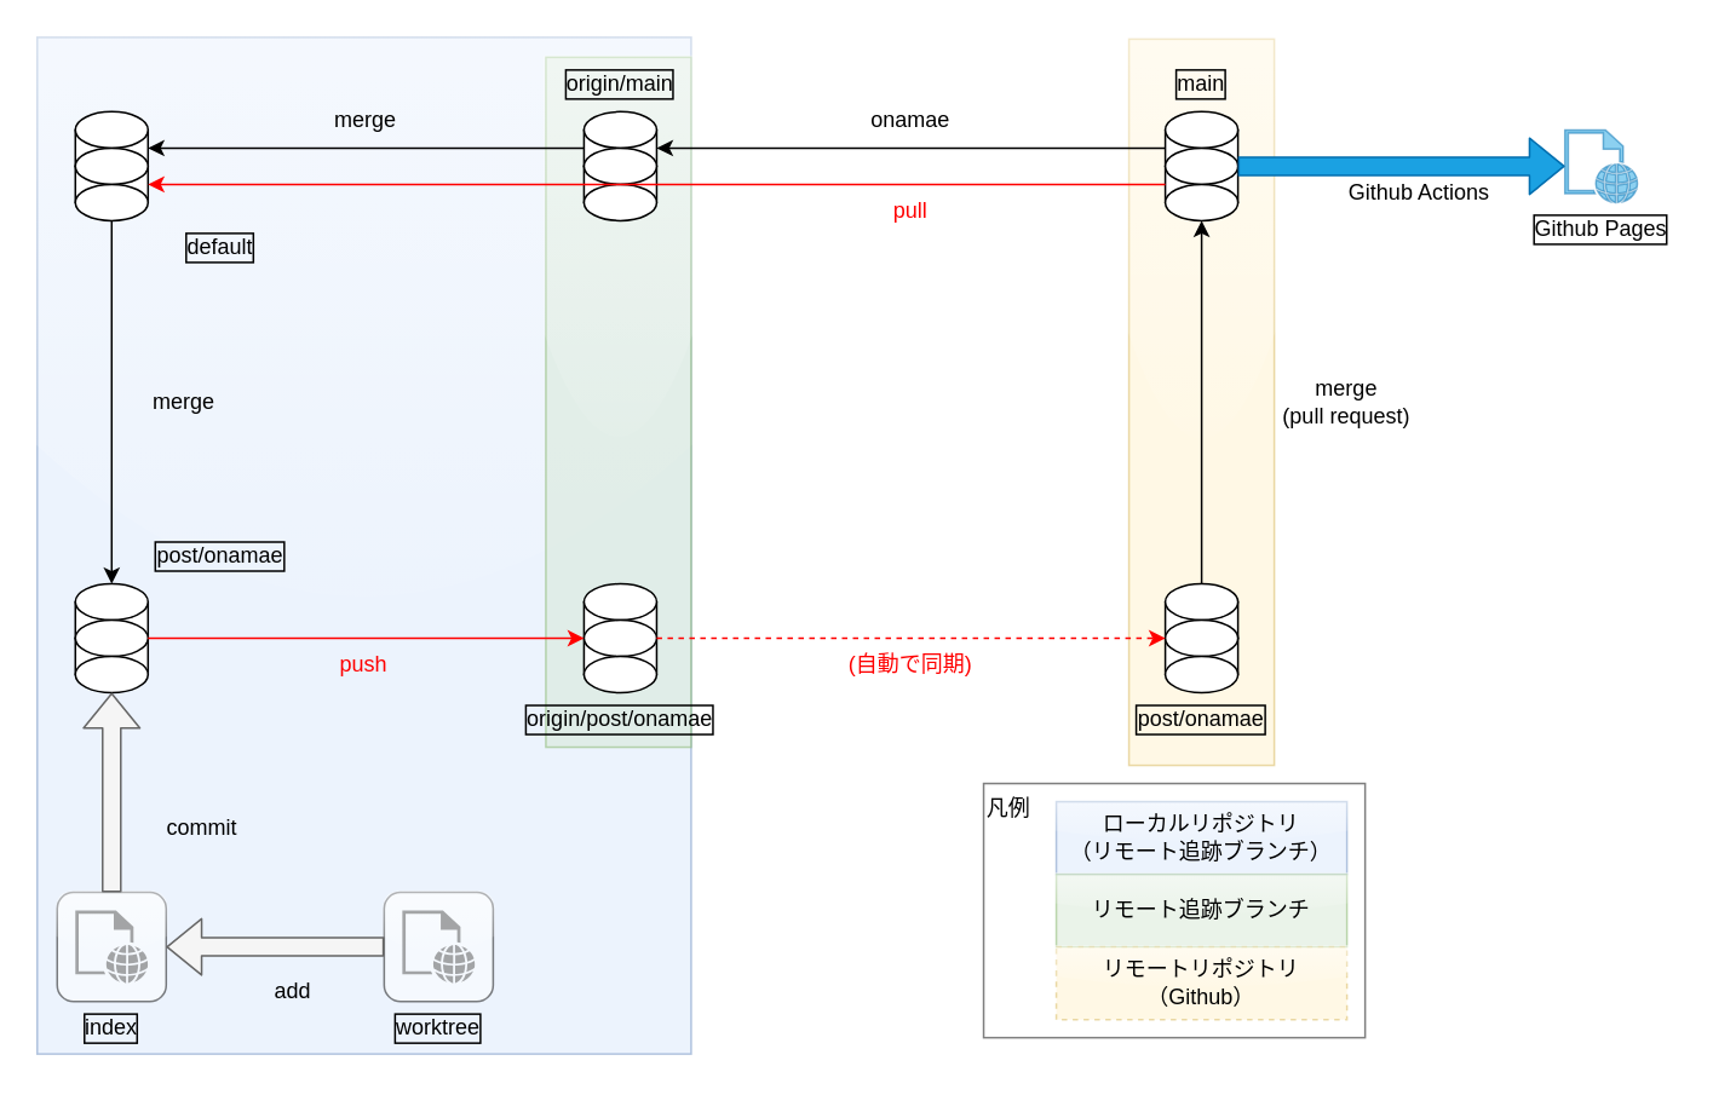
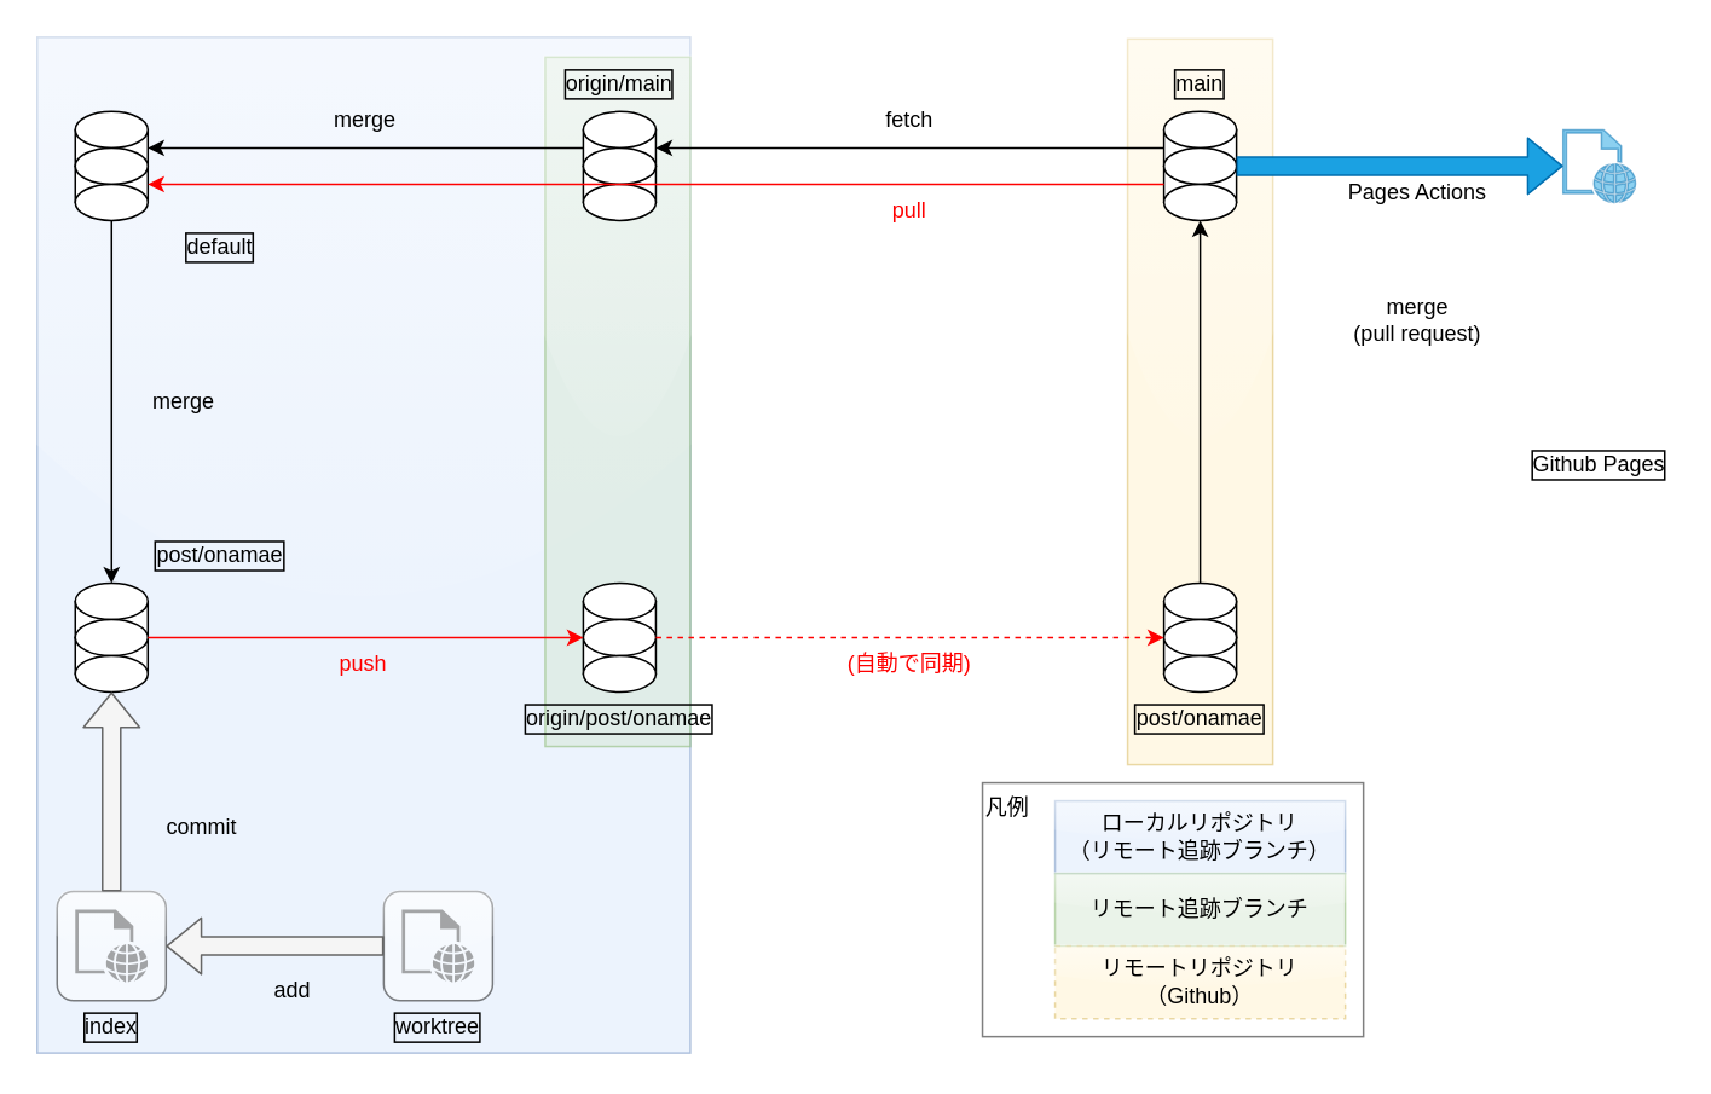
- <mxCell id="47" value="onamae" style="text;html=1;strokeColor=none;fillColor=none;align=center;verticalAlign=middle;whiteSpace=wrap;rounded=0;fillStyle=solid;opacity=50;" parent="1" vertex="1"><mxGeometry x="461" y="51" width="80" height="30" as="geometry" /></mxCell>
+ <mxCell id="47" value="fetch" style="text;html=1;strokeColor=none;fillColor=none;align=center;verticalAlign=middle;whiteSpace=wrap;rounded=0;fillStyle=solid;opacity=50;" parent="1" vertex="1"><mxGeometry x="461" y="51" width="80" height="30" as="geometry" /></mxCell>
- <mxCell id="67" value="Github Actions" style="text;html=1;strokeColor=none;fillColor=none;align=center;verticalAlign=middle;whiteSpace=wrap;rounded=0;fillStyle=solid;opacity=50;" parent="1" vertex="1"><mxGeometry x="741" y="91" width="80" height="30" as="geometry" /></mxCell>
+ <mxCell id="67" value="Pages Actions" style="text;html=1;strokeColor=none;fillColor=none;align=center;verticalAlign=middle;whiteSpace=wrap;rounded=0;fillStyle=solid;opacity=50;" parent="1" vertex="1"><mxGeometry x="741" y="91" width="80" height="30" as="geometry" /></mxCell>
- <mxCell id="66" value="Github Pages" style="text;html=1;strokeColor=none;fillColor=none;align=center;verticalAlign=middle;whiteSpace=wrap;rounded=0;fillStyle=solid;opacity=50;labelBorderColor=default;" parent="1" vertex="1"><mxGeometry x="841" y="111" width="80" height="30" as="geometry" /></mxCell>
+ <mxCell id="66" value="Github Pages" style="text;html=1;strokeColor=none;fillColor=none;align=center;verticalAlign=middle;whiteSpace=wrap;rounded=0;fillStyle=solid;opacity=50;labelBorderColor=default;" parent="1" vertex="1"><mxGeometry x="841" y="241" width="80" height="30" as="geometry" /></mxCell>
- <mxCell id="48" value="merge&lt;br&gt;(pull request)" style="text;html=1;strokeColor=none;fillColor=none;align=center;verticalAlign=middle;whiteSpace=wrap;rounded=0;fillStyle=solid;opacity=50;" parent="1" vertex="1"><mxGeometry x="701" y="206" width="80" height="30" as="geometry" /></mxCell>
+ <mxCell id="48" value="merge&lt;br&gt;(pull request)" style="text;html=1;strokeColor=none;fillColor=none;align=center;verticalAlign=middle;whiteSpace=wrap;rounded=0;fillStyle=solid;opacity=50;" parent="1" vertex="1"><mxGeometry x="741" y="161" width="80" height="30" as="geometry" /></mxCell>
